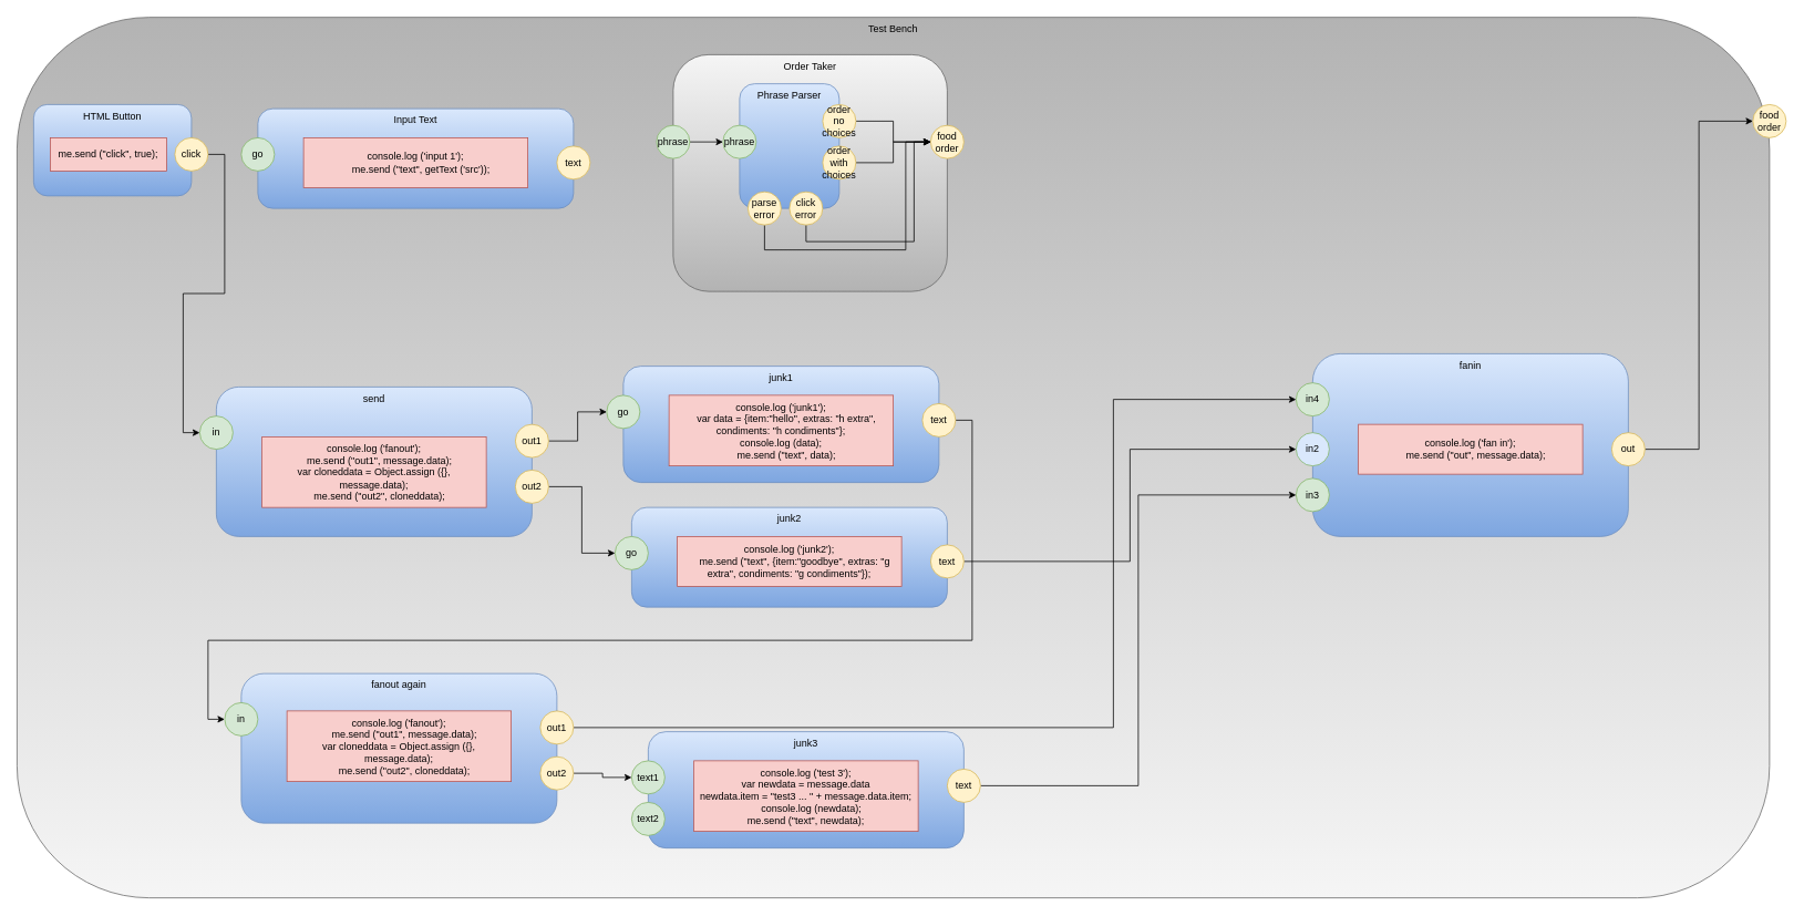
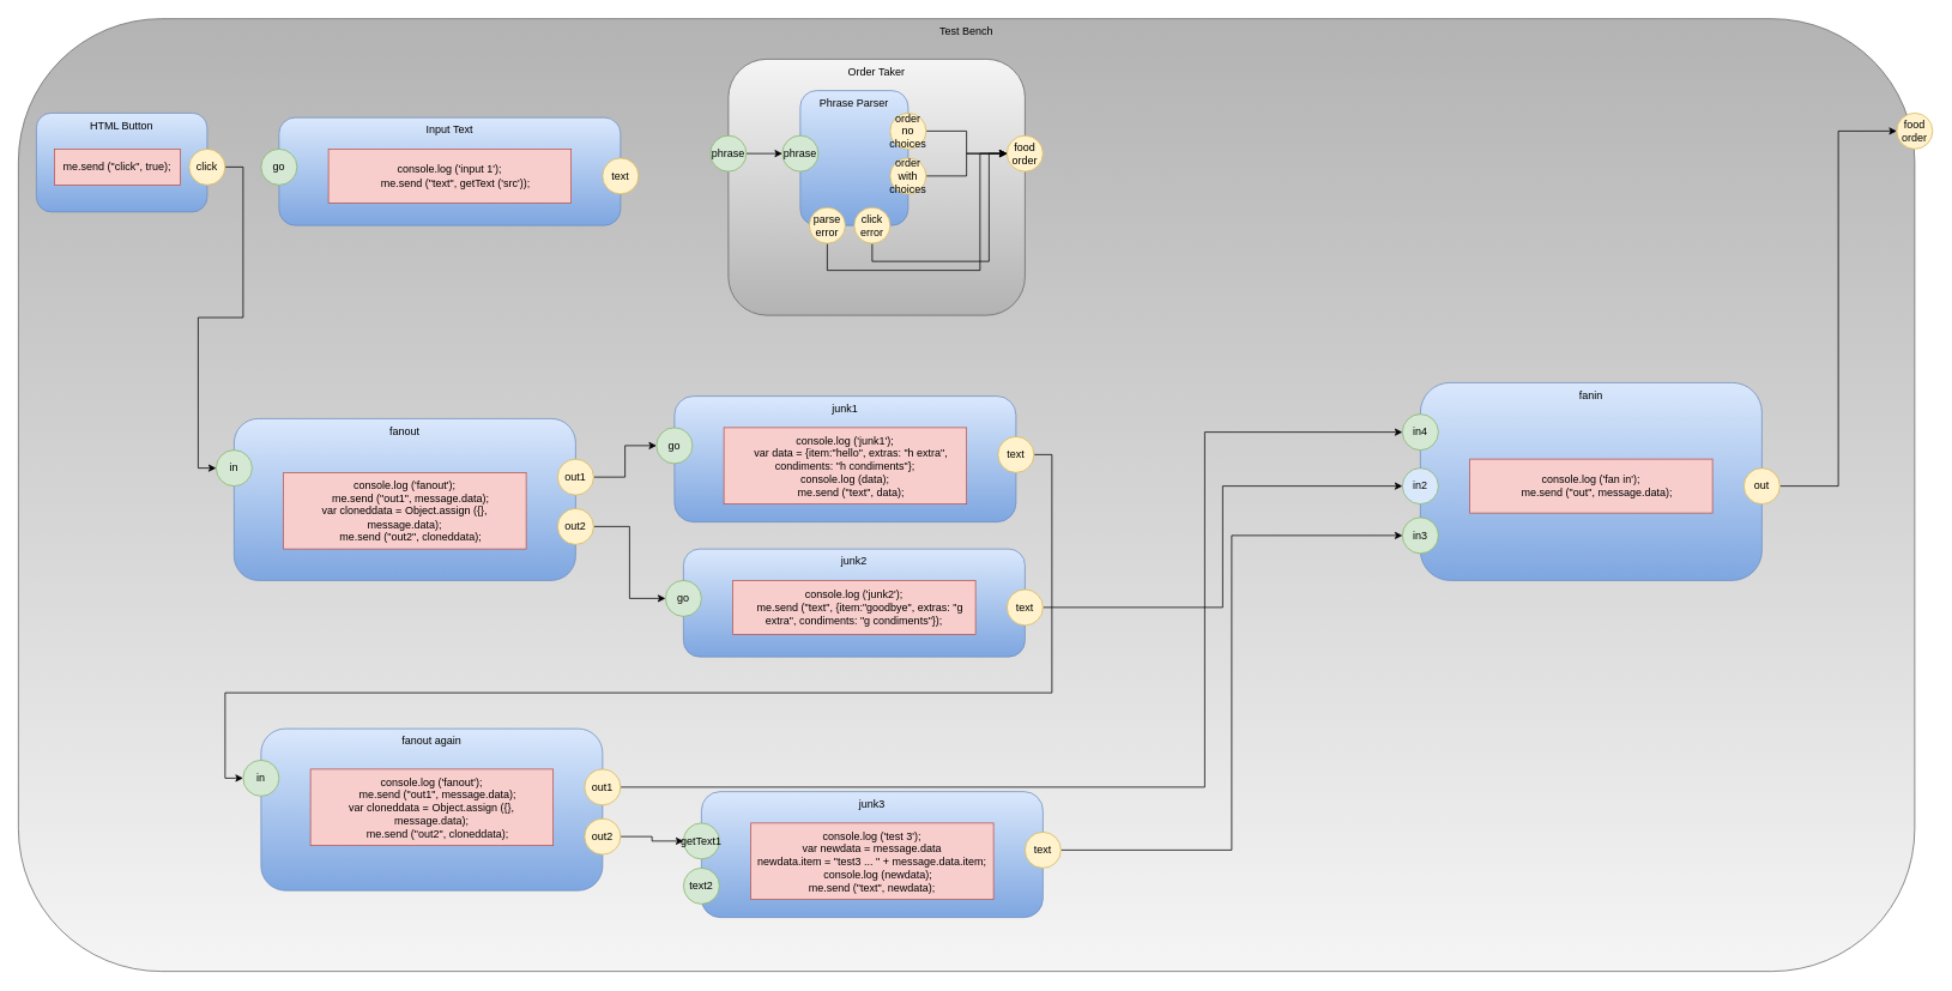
- <mxCell id="42" value="send" style="rounded=1;whiteSpace=wrap;html=1;fillColor=#dae8fc;strokeColor=#6c8ebf;gradientColor=#7ea6e0;verticalAlign=top;" vertex="1" parent="1"><mxGeometry x="260" y="465" width="380" height="180" as="geometry" /></mxCell>
+ <mxCell id="42" value="fanout" style="rounded=1;whiteSpace=wrap;html=1;fillColor=#dae8fc;strokeColor=#6c8ebf;gradientColor=#7ea6e0;verticalAlign=top;" vertex="1" parent="1"><mxGeometry x="260" y="465" width="380" height="180" as="geometry" /></mxCell>
- <mxCell id="39" value="text1" style="ellipse;whiteSpace=wrap;html=1;aspect=fixed;fillColor=#d5e8d4;strokeColor=#82b366;" vertex="1" parent="1"><mxGeometry x="760" y="915" width="40" height="40" as="geometry" /></mxCell>
+ <mxCell id="39" value="getText1" style="ellipse;whiteSpace=wrap;html=1;aspect=fixed;fillColor=#d5e8d4;strokeColor=#82b366;" vertex="1" parent="1"><mxGeometry x="760" y="915" width="40" height="40" as="geometry" /></mxCell>
